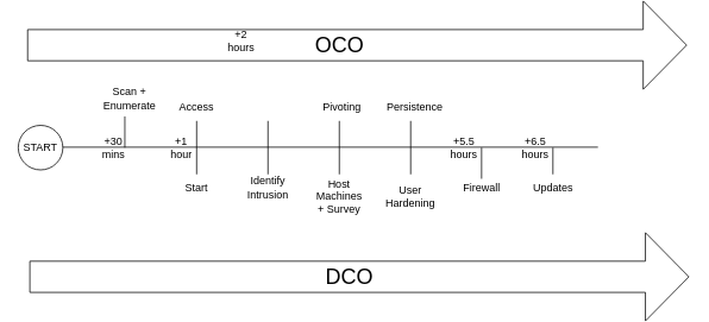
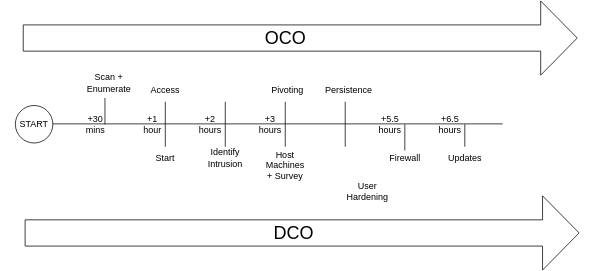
- <mxCell id="27" value="+2 hours" style="text;html=1;strokeColor=none;fillColor=none;align=center;verticalAlign=middle;whiteSpace=wrap;rounded=0;" vertex="1" parent="1"><mxGeometry x="250" y="5" width="40" height="20" as="geometry" /></mxCell>
+ <mxCell id="27" value="+2 hours" style="text;html=1;strokeColor=none;fillColor=none;align=center;verticalAlign=middle;whiteSpace=wrap;rounded=0;" vertex="1" parent="1"><mxGeometry x="260" y="125" width="40" height="20" as="geometry" /></mxCell>
+ <mxCell id="28" value="+3 hours" style="text;html=1;strokeColor=none;fillColor=none;align=center;verticalAlign=middle;whiteSpace=wrap;rounded=0;" vertex="1" parent="1"><mxGeometry x="340" y="125" width="40" height="20" as="geometry" /></mxCell>
- <mxCell id="18" value="User Hardening" style="text;html=1;strokeColor=none;fillColor=none;align=center;verticalAlign=middle;whiteSpace=wrap;rounded=0;" vertex="1" parent="1"><mxGeometry x="440" y="180" width="40" height="20" as="geometry" /></mxCell>
+ <mxCell id="18" value="User Hardening" style="text;html=1;strokeColor=none;fillColor=none;align=center;verticalAlign=middle;whiteSpace=wrap;rounded=0;" vertex="1" parent="1"><mxGeometry x="470" y="215" width="40" height="20" as="geometry" /></mxCell>
